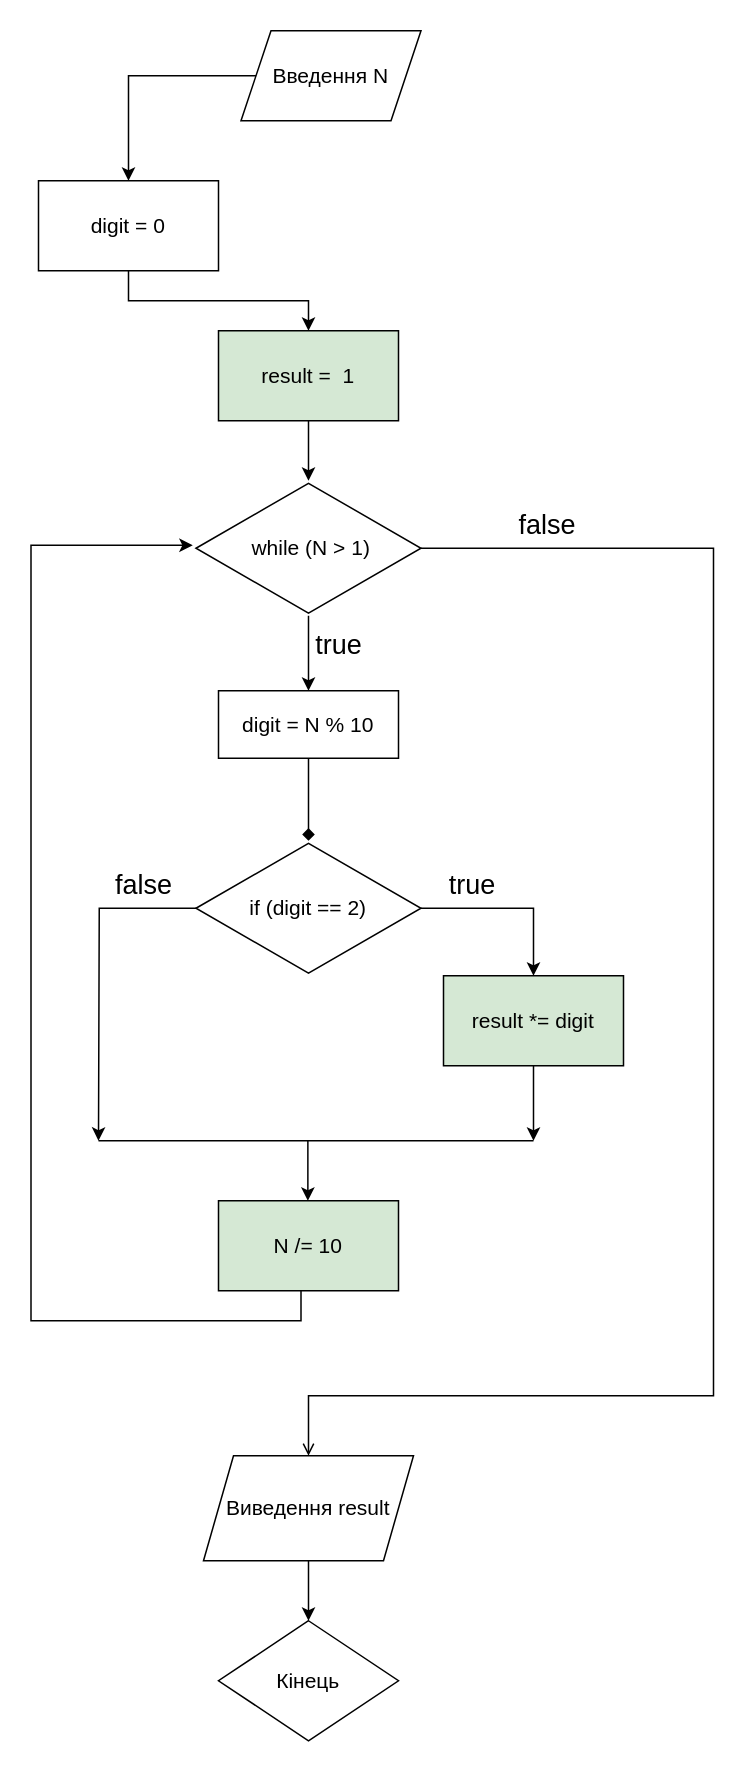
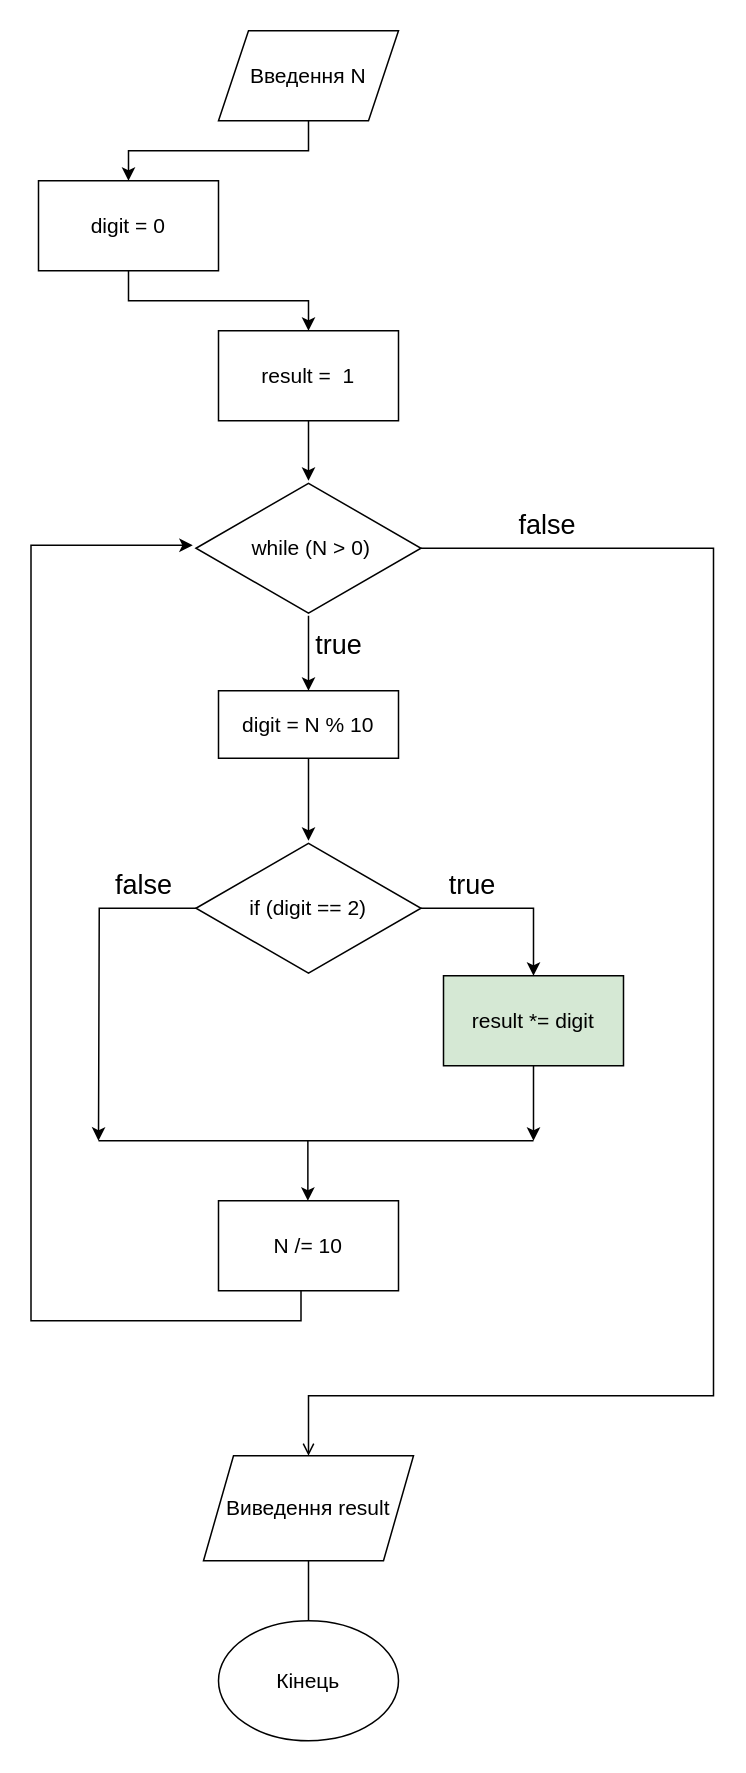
- <mxCell id="3" value="&lt;font style=&quot;font-size: 14px;&quot;&gt;Введення N&lt;/font&gt;" style="shape=parallelogram;perimeter=parallelogramPerimeter;whiteSpace=wrap;html=1;fixedSize=1;" vertex="1" parent="1"><mxGeometry x="160" y="20" width="120" height="60" as="geometry" /></mxCell>
+ <mxCell id="3" value="&lt;font style=&quot;font-size: 14px;&quot;&gt;Введення N&lt;/font&gt;" style="shape=parallelogram;perimeter=parallelogramPerimeter;whiteSpace=wrap;html=1;fixedSize=1;" vertex="1" parent="1"><mxGeometry x="145" y="20" width="120" height="60" as="geometry" /></mxCell>
- <mxCell id="5" value="&lt;font style=&quot;font-size: 14px;&quot;&gt;result =&amp;nbsp; 1&lt;/font&gt;" style="rounded=0;whiteSpace=wrap;html=1;fillColor=#d5e8d4;" vertex="1" parent="1"><mxGeometry x="145" y="220" width="120" height="60" as="geometry" /></mxCell>
+ <mxCell id="5" value="&lt;font style=&quot;font-size: 14px;&quot;&gt;result =&amp;nbsp; 1&lt;/font&gt;" style="rounded=0;whiteSpace=wrap;html=1;" vertex="1" parent="1"><mxGeometry x="145" y="220" width="120" height="60" as="geometry" /></mxCell>
- <mxCell id="8" value="&lt;font style=&quot;font-size: 14px;&quot;&gt;&amp;nbsp;while (N &amp;gt; 1)&lt;/font&gt;" style="html=1;whiteSpace=wrap;aspect=fixed;shape=isoRectangle;" vertex="1" parent="1"><mxGeometry x="130" y="320" width="150" height="90" as="geometry" /></mxCell>
+ <mxCell id="8" value="&lt;font style=&quot;font-size: 14px;&quot;&gt;&amp;nbsp;while (N &amp;gt; 0)&lt;/font&gt;" style="html=1;whiteSpace=wrap;aspect=fixed;shape=isoRectangle;" vertex="1" parent="1"><mxGeometry x="130" y="320" width="150" height="90" as="geometry" /></mxCell>
- <mxCell id="9" value="" style="edgeStyle=orthogonalEdgeStyle;rounded=0;orthogonalLoop=1;jettySize=auto;html=1;endArrow=diamond;" edge="1" parent="1" source="10" target="16"><mxGeometry relative="1" as="geometry" /></mxCell>
+ <mxCell id="9" value="" style="edgeStyle=orthogonalEdgeStyle;rounded=0;orthogonalLoop=1;jettySize=auto;html=1;" edge="1" parent="1" source="10" target="16"><mxGeometry relative="1" as="geometry" /></mxCell>
- <mxCell id="23" value="&lt;font style=&quot;font-size: 14px;&quot;&gt;N /= 10&lt;/font&gt;" style="rounded=0;whiteSpace=wrap;html=1;fillColor=#d5e8d4;" vertex="1" parent="1"><mxGeometry x="145" y="800" width="120" height="60" as="geometry" /></mxCell>
+ <mxCell id="23" value="&lt;font style=&quot;font-size: 14px;&quot;&gt;N /= 10&lt;/font&gt;" style="rounded=0;whiteSpace=wrap;html=1;" vertex="1" parent="1"><mxGeometry x="145" y="800" width="120" height="60" as="geometry" /></mxCell>
- <mxCell id="25" style="edgeStyle=orthogonalEdgeStyle;rounded=0;orthogonalLoop=1;jettySize=auto;html=1;exitX=0.5;exitY=1;exitDx=0;exitDy=0;entryX=0.5;entryY=0;entryDx=0;entryDy=0;" edge="1" parent="1" source="26" target="27"><mxGeometry relative="1" as="geometry" /></mxCell>
+ <mxCell id="25" style="edgeStyle=orthogonalEdgeStyle;rounded=0;orthogonalLoop=1;jettySize=auto;html=1;exitX=0.5;exitY=1;exitDx=0;exitDy=0;entryX=0.5;entryY=0;entryDx=0;entryDy=0;endArrow=none;" edge="1" parent="1" source="26" target="27"><mxGeometry relative="1" as="geometry" /></mxCell>
- <mxCell id="27" value="&lt;font style=&quot;font-size: 14px;&quot;&gt;Кінець&lt;/font&gt;" style="rhombus;whiteSpace=wrap;html=1;" vertex="1" parent="1"><mxGeometry x="145" y="1080" width="120" height="80" as="geometry" /></mxCell>
+ <mxCell id="27" value="&lt;font style=&quot;font-size: 14px;&quot;&gt;Кінець&lt;/font&gt;" style="ellipse;whiteSpace=wrap;html=1;" vertex="1" parent="1"><mxGeometry x="145" y="1080" width="120" height="80" as="geometry" /></mxCell>
